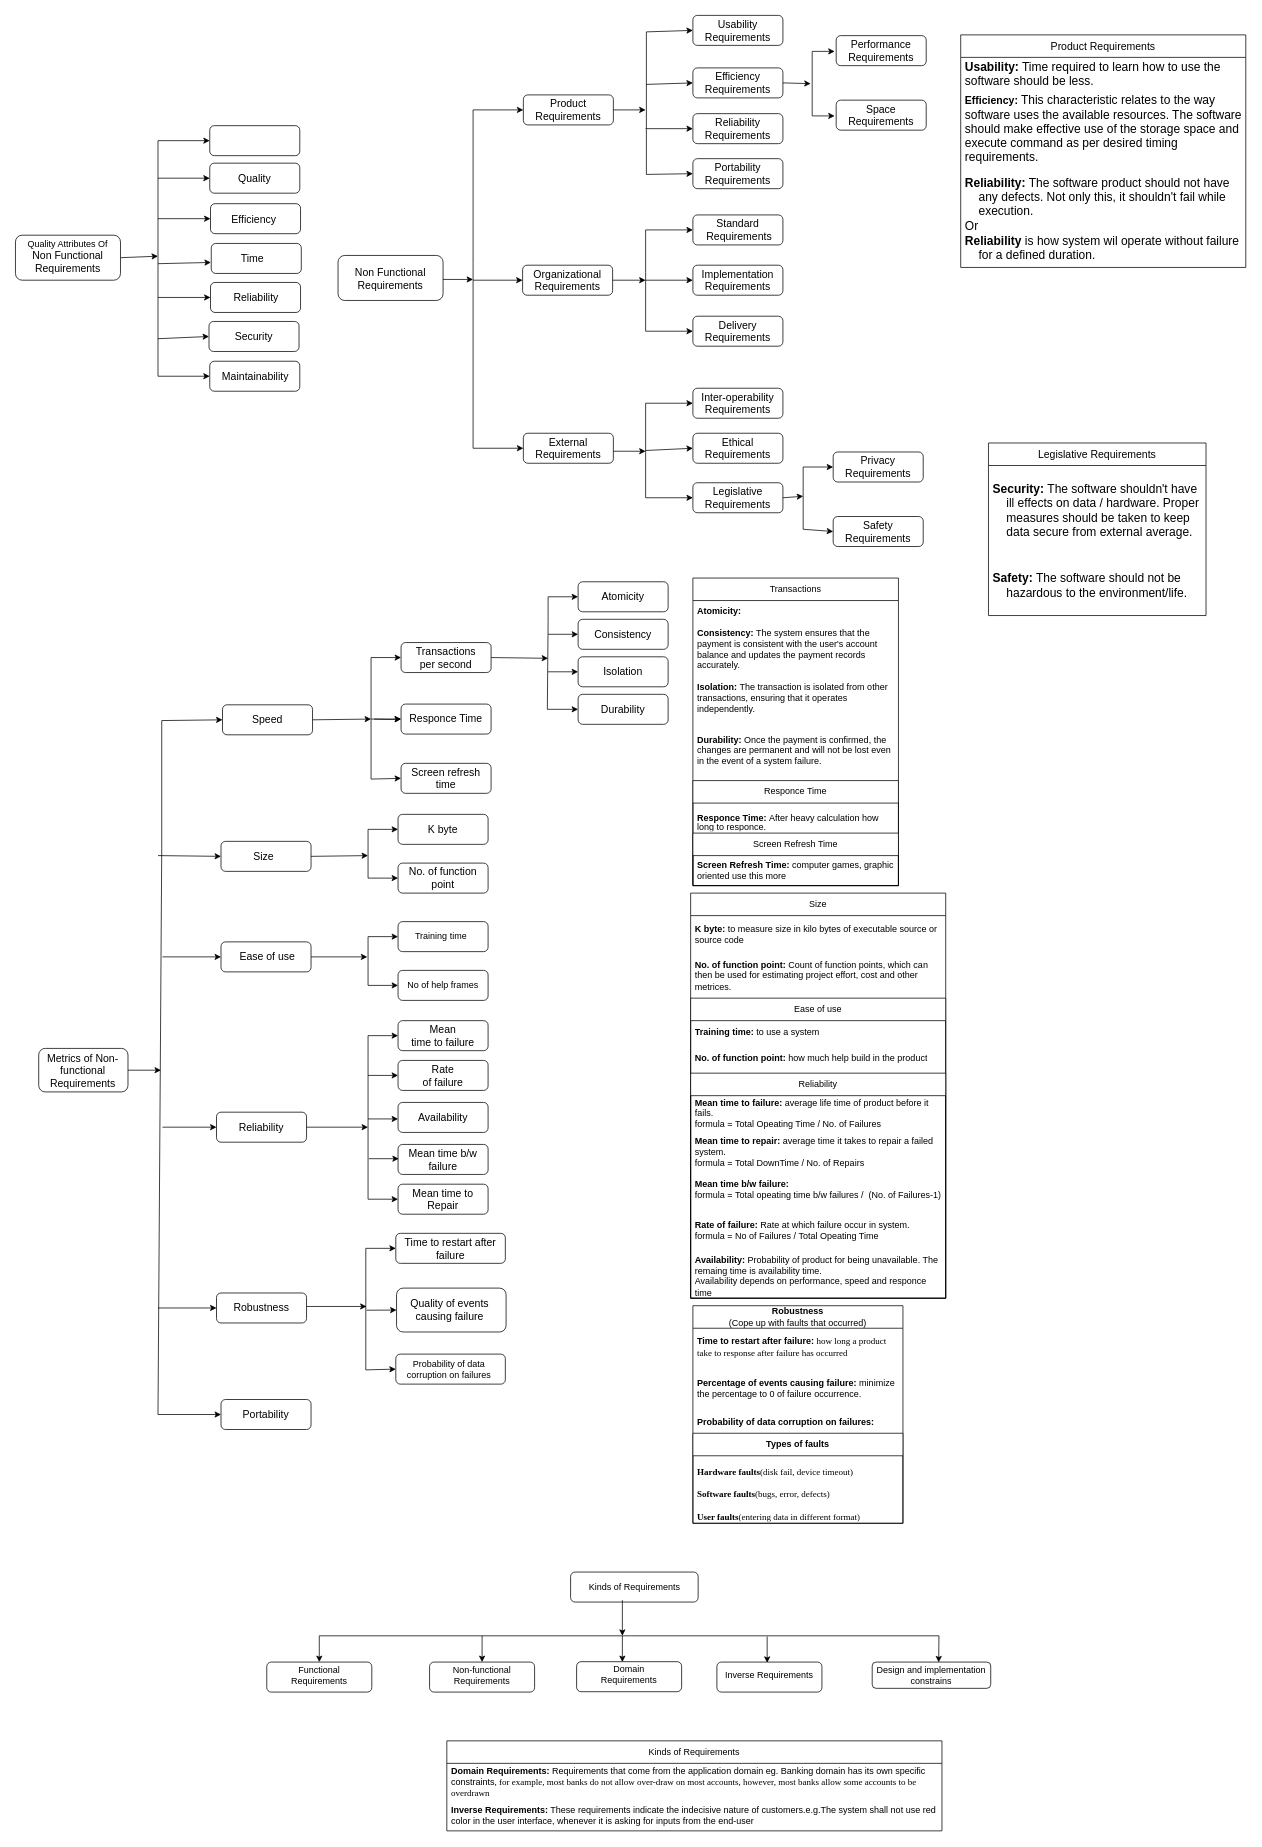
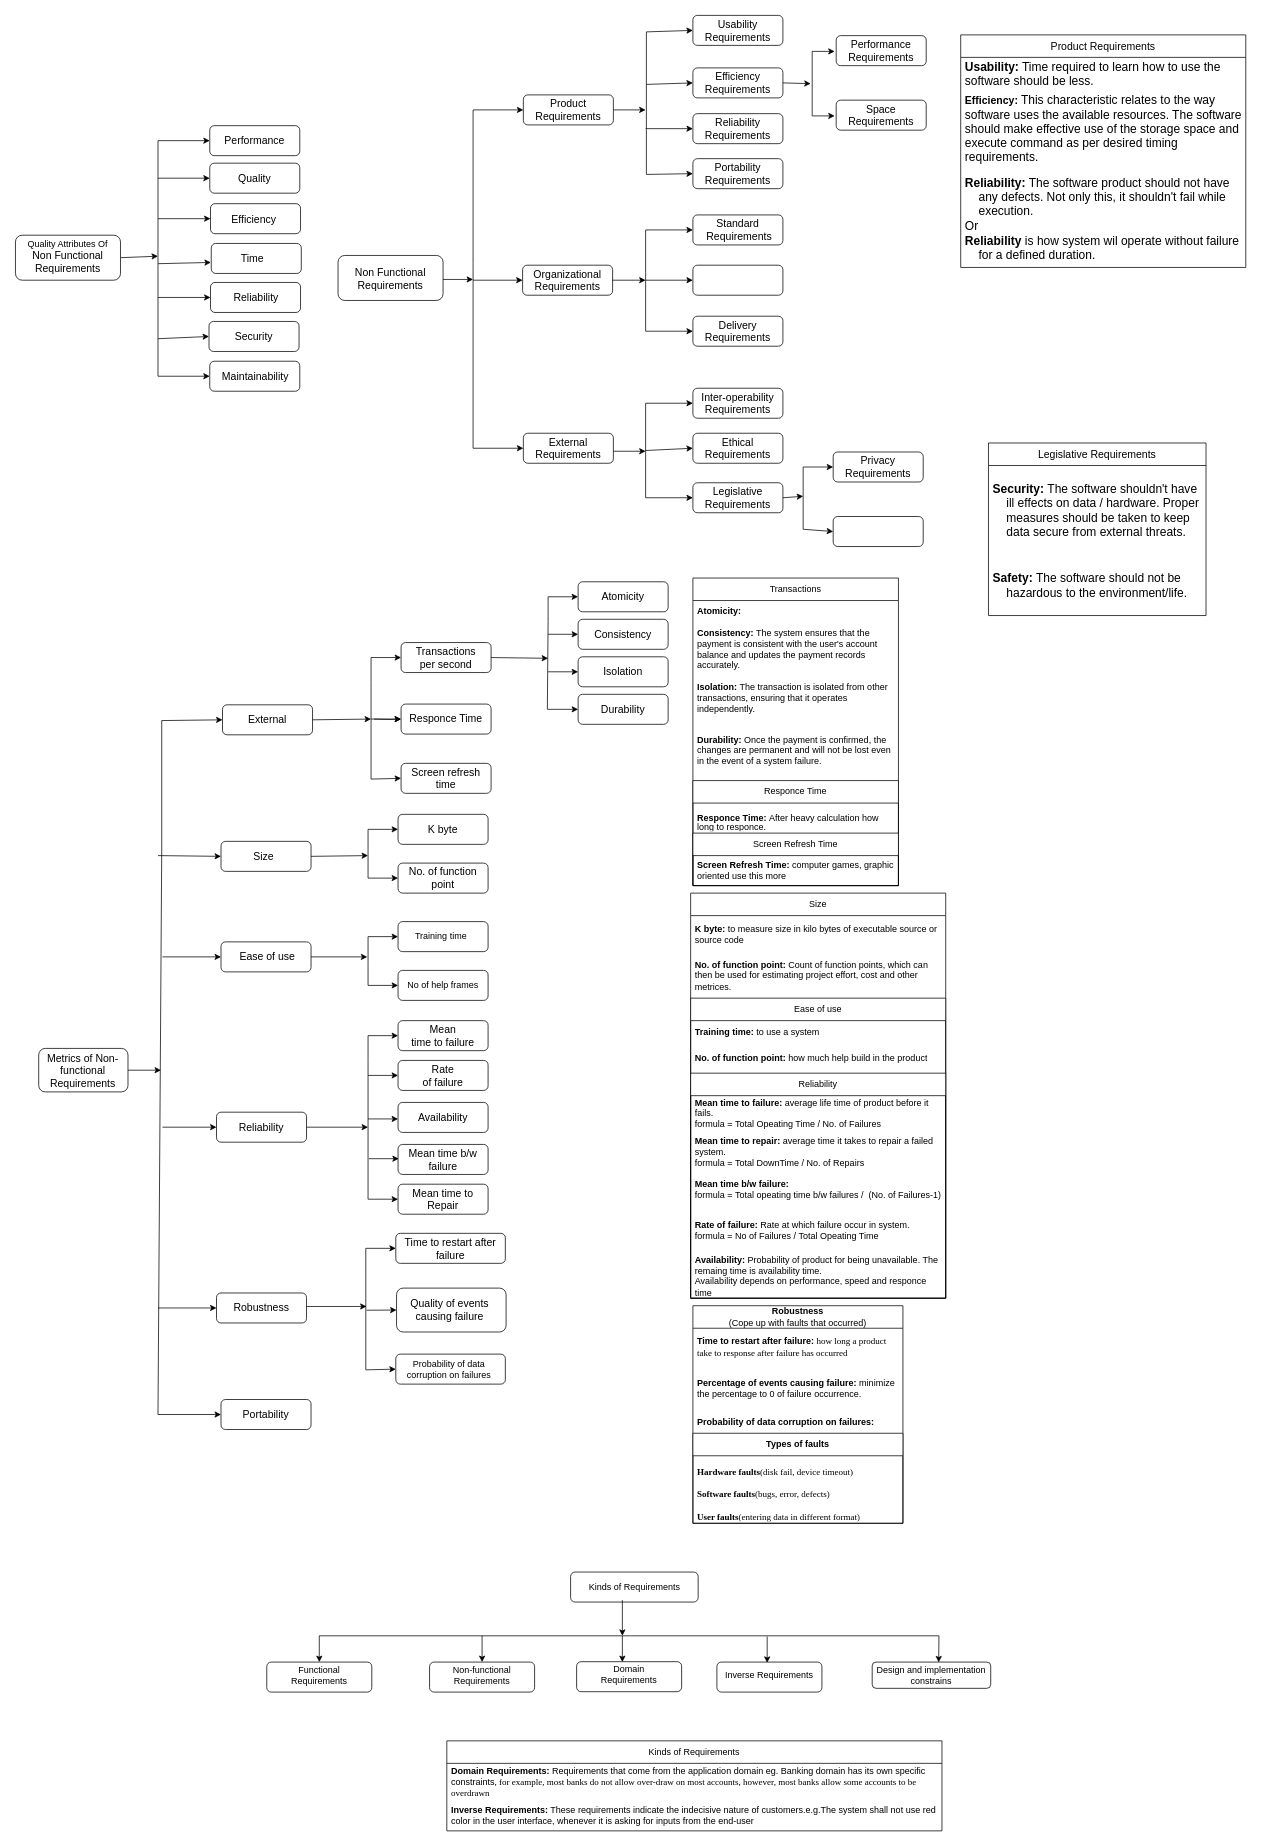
+ <mxCell id="3" value="&lt;font style=&quot;font-size: 14px;&quot;&gt;Performance&lt;/font&gt;" style="text;html=1;strokeColor=none;fillColor=none;align=center;verticalAlign=middle;whiteSpace=wrap;rounded=0;" vertex="1" parent="1"><mxGeometry x="289" y="167" width="100" height="40" as="geometry" /></mxCell>
- <mxCell id="60" value="&lt;span style=&quot;font-size: 14px;&quot;&gt;Implementation Requirements&lt;/span&gt;" style="text;html=1;strokeColor=none;fillColor=none;align=center;verticalAlign=middle;whiteSpace=wrap;rounded=0;" vertex="1" parent="1"><mxGeometry x="933" y="358" width="100" height="30" as="geometry" /></mxCell>
- <mxCell id="86" value="&lt;div style=&quot;margin-top: 0pt; margin-bottom: 0pt; margin-left: 0.19in; text-indent: -0.19in; direction: ltr; unicode-bidi: embed; word-break: normal; font-size: 16px;&quot;&gt;&lt;span style=&quot;font-size:12.0pt&quot;&gt;&lt;/span&gt;&lt;span style=&quot;font-weight: bold;&quot;&gt;Security:&lt;/span&gt;&amp;nbsp;The software shouldn't have ill effects on data / hardware. Proper measures should be taken to keep data secure from external average.&lt;/div&gt;" style="text;strokeColor=none;fillColor=none;align=left;verticalAlign=middle;spacingLeft=4;spacingRight=4;overflow=hidden;points=[[0,0.5],[1,0.5]];portConstraint=eastwest;rotatable=0;whiteSpace=wrap;html=1;" vertex="1" parent="85"><mxGeometry y="30" width="290" height="120" as="geometry" /></mxCell>
+ <mxCell id="86" value="&lt;div style=&quot;margin-top: 0pt; margin-bottom: 0pt; margin-left: 0.19in; text-indent: -0.19in; direction: ltr; unicode-bidi: embed; word-break: normal; font-size: 16px;&quot;&gt;&lt;span style=&quot;font-size:12.0pt&quot;&gt;&lt;/span&gt;&lt;span style=&quot;font-weight: bold;&quot;&gt;Security:&lt;/span&gt;&amp;nbsp;The software shouldn't have ill effects on data / hardware. Proper measures should be taken to keep data secure from external threats.&lt;/div&gt;" style="text;strokeColor=none;fillColor=none;align=left;verticalAlign=middle;spacingLeft=4;spacingRight=4;overflow=hidden;points=[[0,0.5],[1,0.5]];portConstraint=eastwest;rotatable=0;whiteSpace=wrap;html=1;" vertex="1" parent="85"><mxGeometry y="30" width="290" height="120" as="geometry" /></mxCell>
- <mxCell id="78" value="&lt;span style=&quot;font-size: 14px;&quot;&gt;Safety Requirements&lt;/span&gt;" style="text;html=1;strokeColor=none;fillColor=none;align=center;verticalAlign=middle;whiteSpace=wrap;rounded=0;" vertex="1" parent="1"><mxGeometry x="1120" y="693" width="100" height="30" as="geometry" /></mxCell>
- <mxCell id="91" value="&lt;span style=&quot;font-size: 14px;&quot;&gt;Speed&lt;/span&gt;" style="text;html=1;strokeColor=none;fillColor=none;align=center;verticalAlign=middle;whiteSpace=wrap;rounded=0;" vertex="1" parent="1"><mxGeometry x="306" y="944" width="100" height="30" as="geometry" /></mxCell>
+ <mxCell id="91" value="&lt;span style=&quot;font-size: 14px;&quot;&gt;External&lt;/span&gt;" style="text;html=1;strokeColor=none;fillColor=none;align=center;verticalAlign=middle;whiteSpace=wrap;rounded=0;" vertex="1" parent="1"><mxGeometry x="306" y="944" width="100" height="30" as="geometry" /></mxCell>
